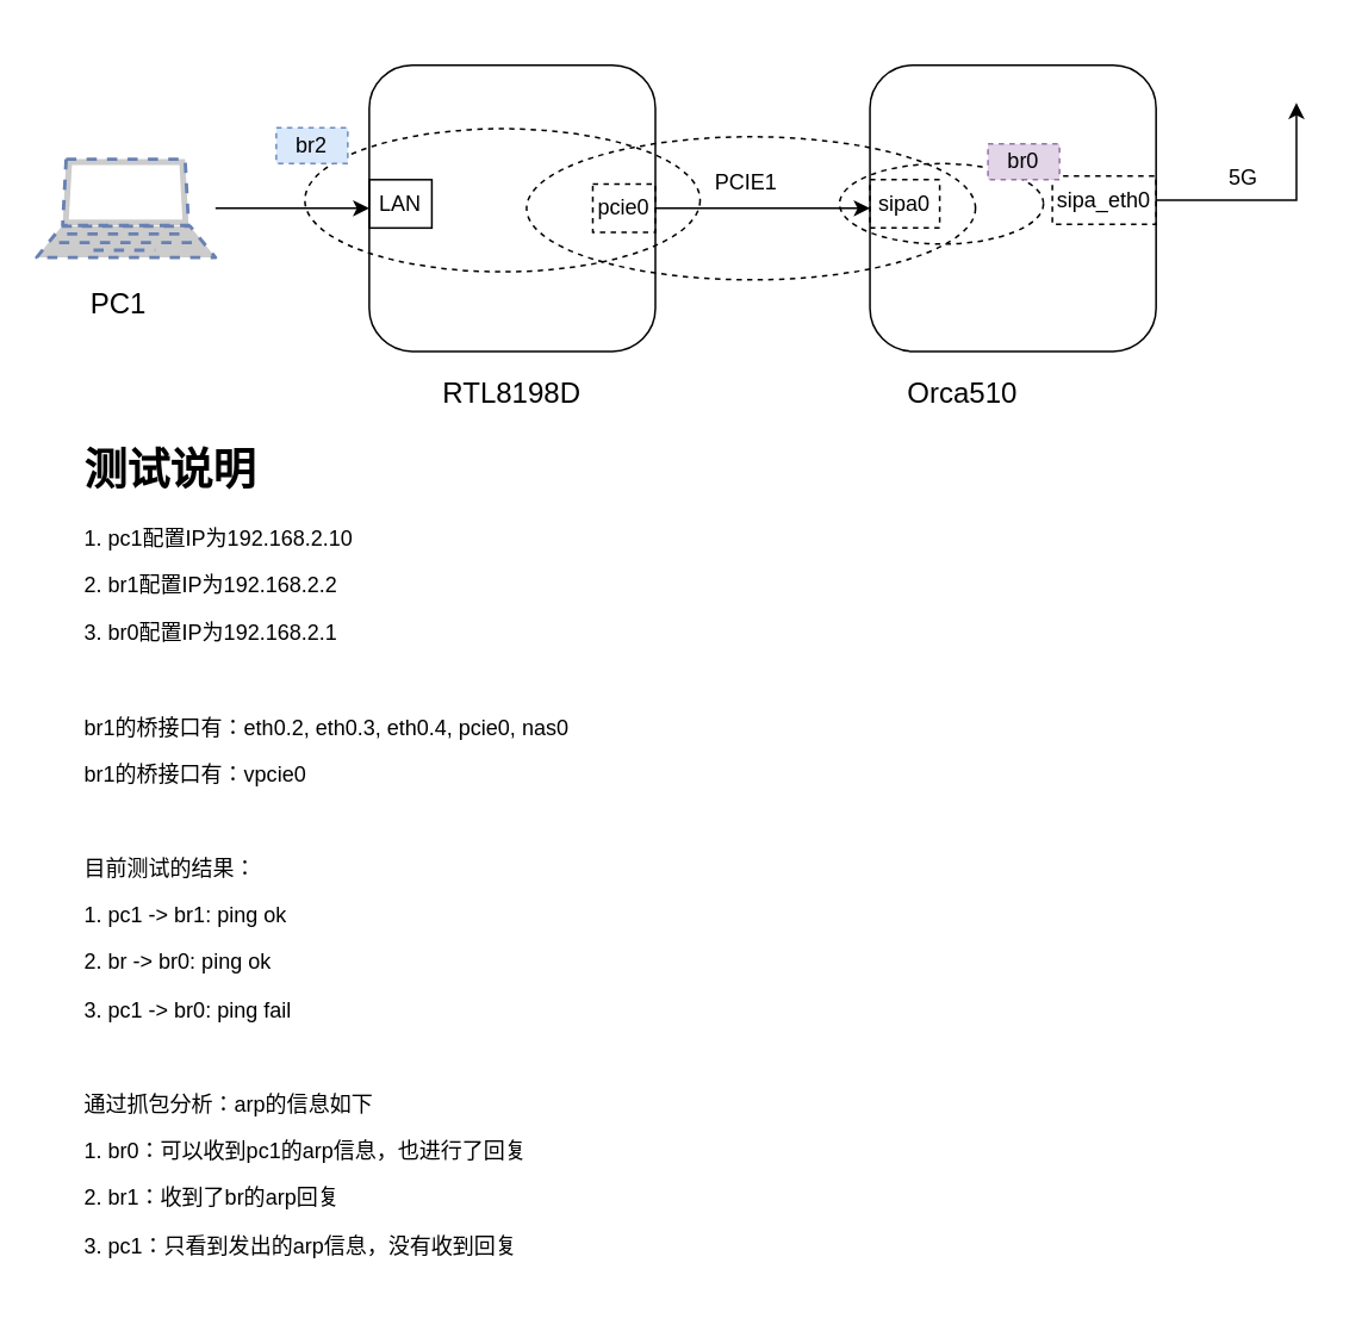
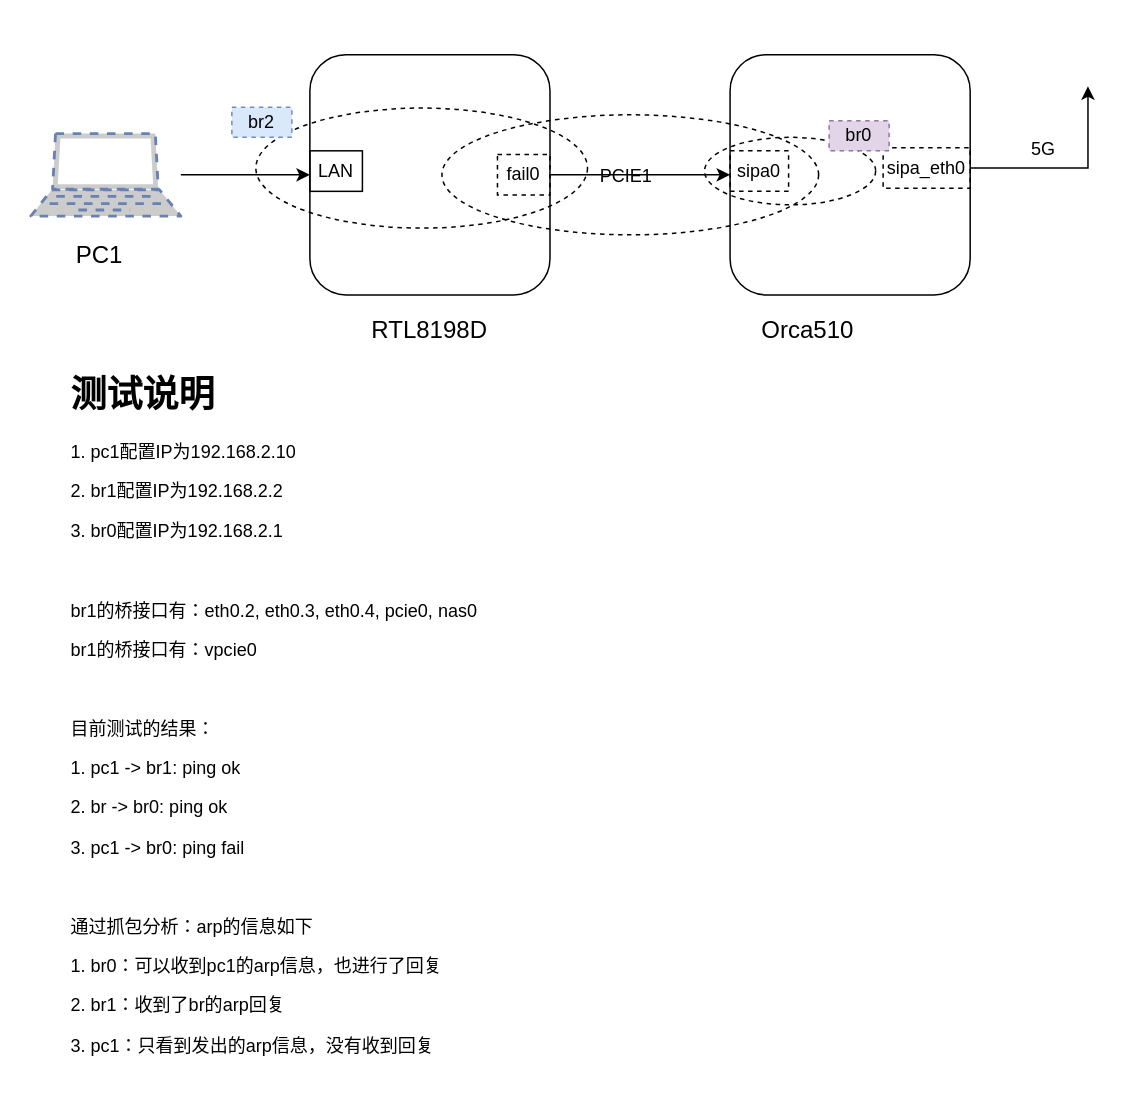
- <mxCell id="6" value="PCIE1" style="text;html=1;strokeColor=none;fillColor=none;align=center;verticalAlign=middle;whiteSpace=wrap;rounded=0;dashed=1;" vertex="1" parent="1"><mxGeometry x="397" y="92" width="40" height="20" as="geometry" /></mxCell>
+ <mxCell id="6" value="PCIE1" style="text;html=1;strokeColor=none;fillColor=none;align=center;verticalAlign=middle;whiteSpace=wrap;rounded=0;dashed=1;" vertex="1" parent="1"><mxGeometry x="397" y="107" width="40" height="20" as="geometry" /></mxCell>
- <mxCell id="7" value="pcie0" style="rounded=0;whiteSpace=wrap;html=1;dashed=1;fillColor=none;" vertex="1" parent="1"><mxGeometry x="331" y="102.5" width="35" height="27" as="geometry" /></mxCell>
+ <mxCell id="7" value="fail0" style="rounded=0;whiteSpace=wrap;html=1;dashed=1;fillColor=none;" vertex="1" parent="1"><mxGeometry x="331" y="102.5" width="35" height="27" as="geometry" /></mxCell>
